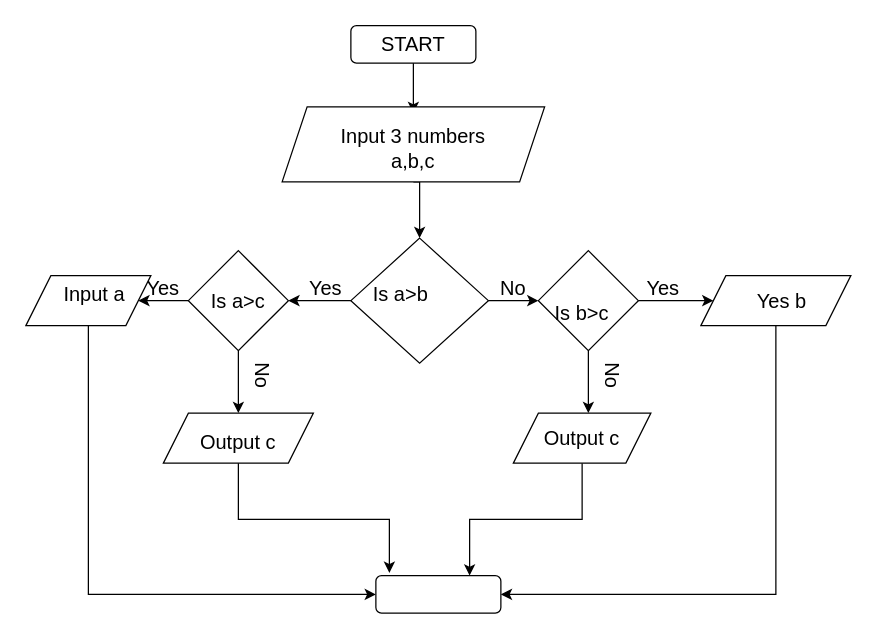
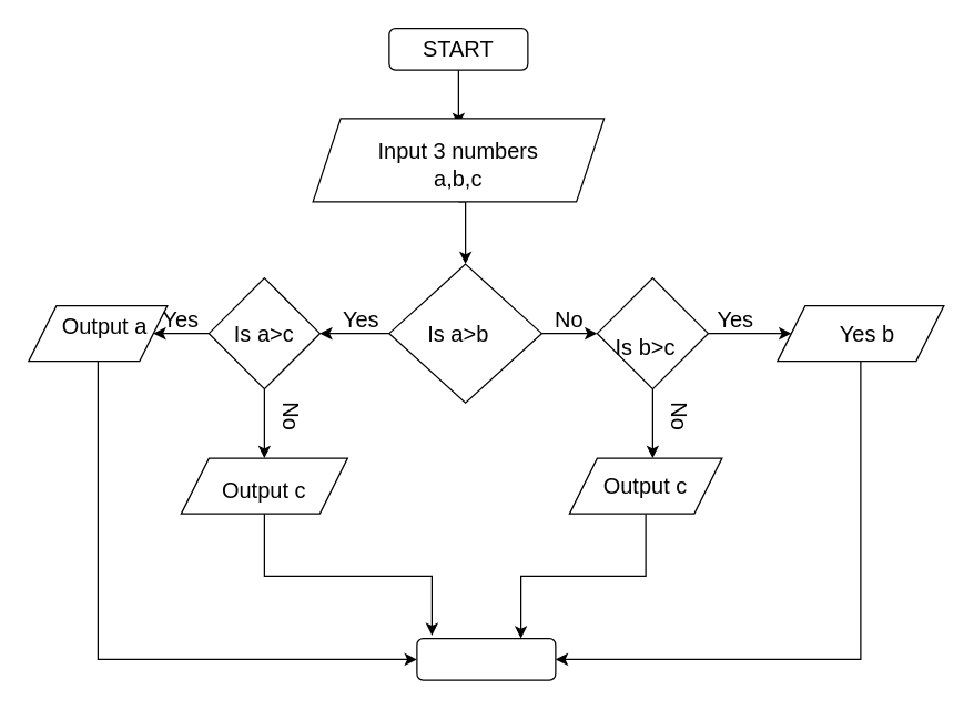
- <mxCell id="33" value="Input a" style="text;html=1;strokeColor=none;fillColor=none;align=center;verticalAlign=middle;whiteSpace=wrap;rounded=0;fontSize=16;" vertex="1" parent="1"><mxGeometry x="40" y="220" width="70" height="30" as="geometry" /></mxCell>
+ <mxCell id="33" value="Output a" style="text;html=1;strokeColor=none;fillColor=none;align=center;verticalAlign=middle;whiteSpace=wrap;rounded=0;fontSize=16;" vertex="1" parent="1"><mxGeometry x="40" y="220" width="70" height="30" as="geometry" /></mxCell>
- <mxCell id="11" value="Is a&amp;gt;b" style="text;html=1;strokeColor=none;fillColor=none;align=center;verticalAlign=middle;whiteSpace=wrap;rounded=0;fontSize=16;" vertex="1" parent="1"><mxGeometry x="290" y="215" width="60" height="40" as="geometry" /></mxCell>
+ <mxCell id="11" value="Is a&amp;gt;b" style="text;html=1;strokeColor=none;fillColor=none;align=center;verticalAlign=middle;whiteSpace=wrap;rounded=0;fontSize=16;" vertex="1" parent="1"><mxGeometry x="300" y="220" width="60" height="40" as="geometry" /></mxCell>
